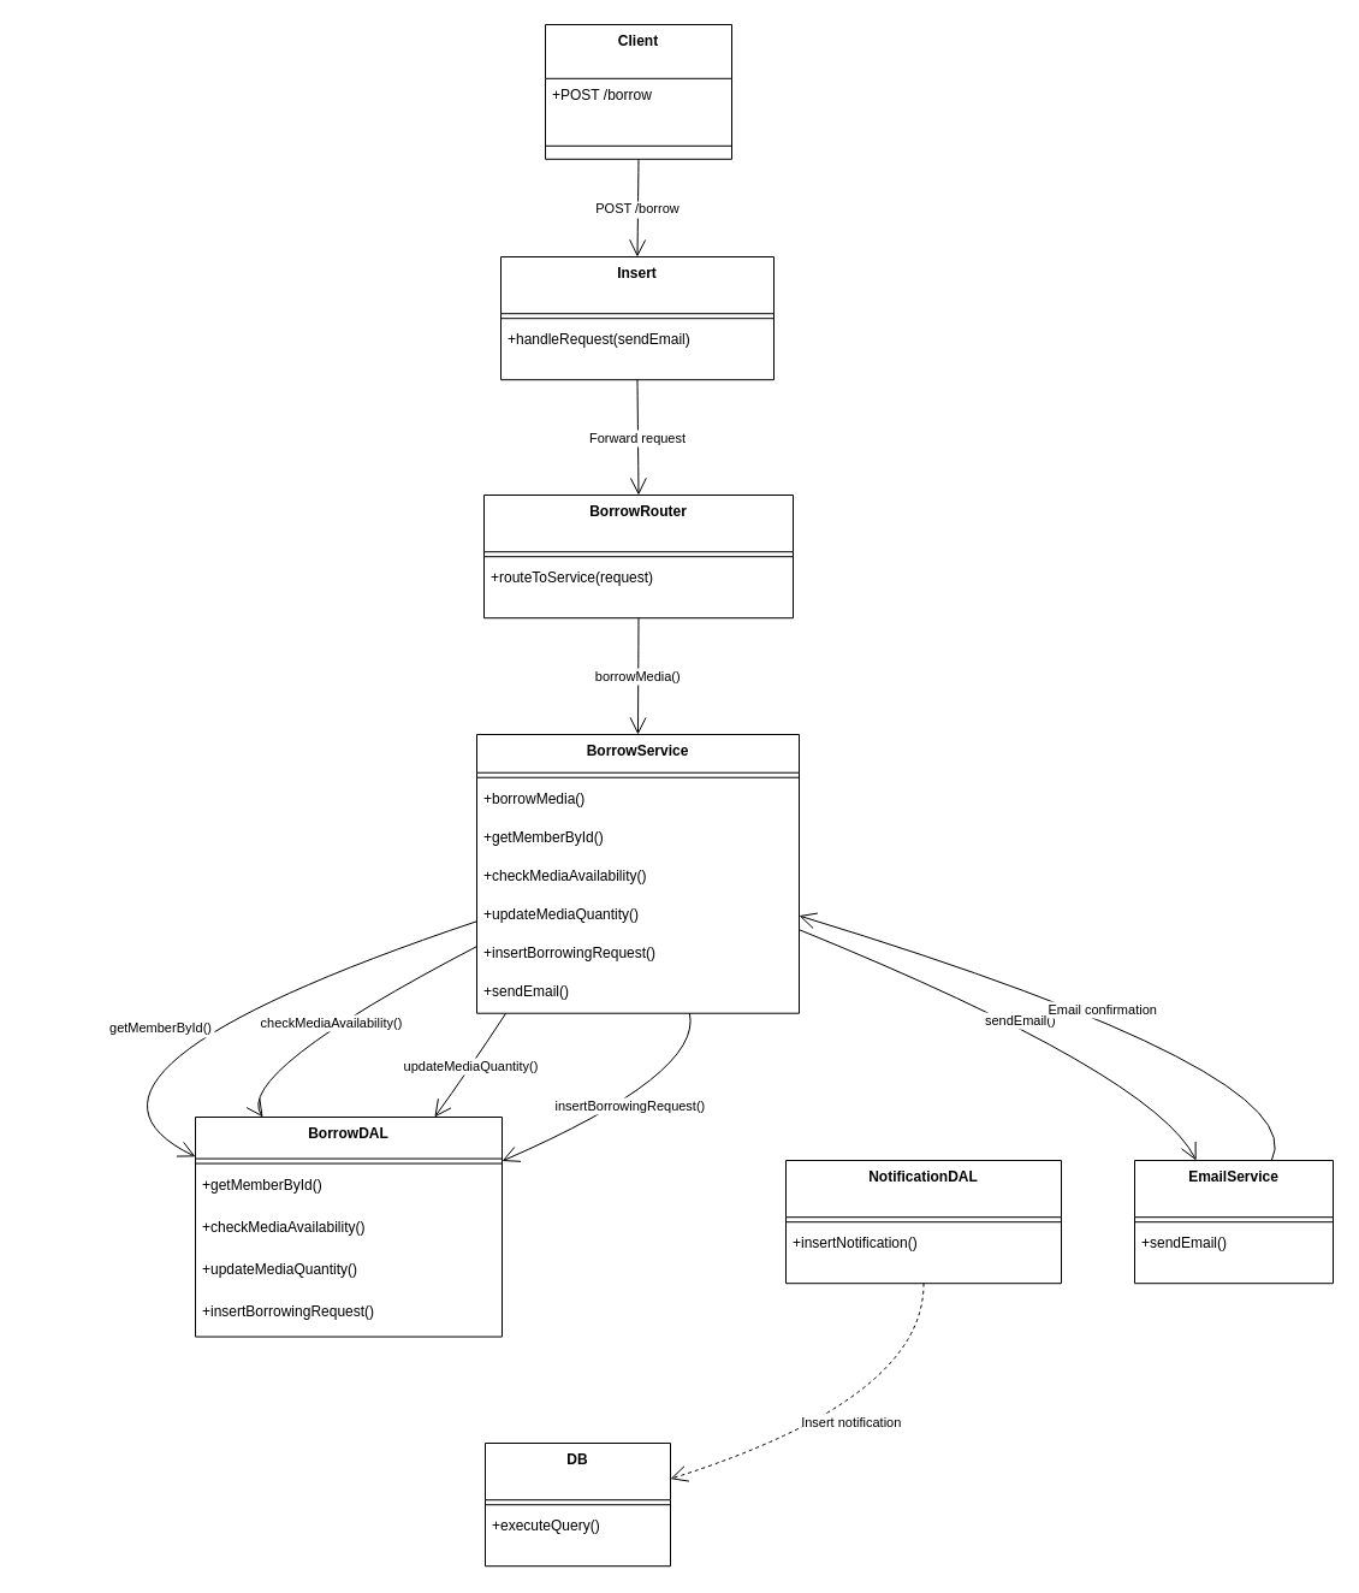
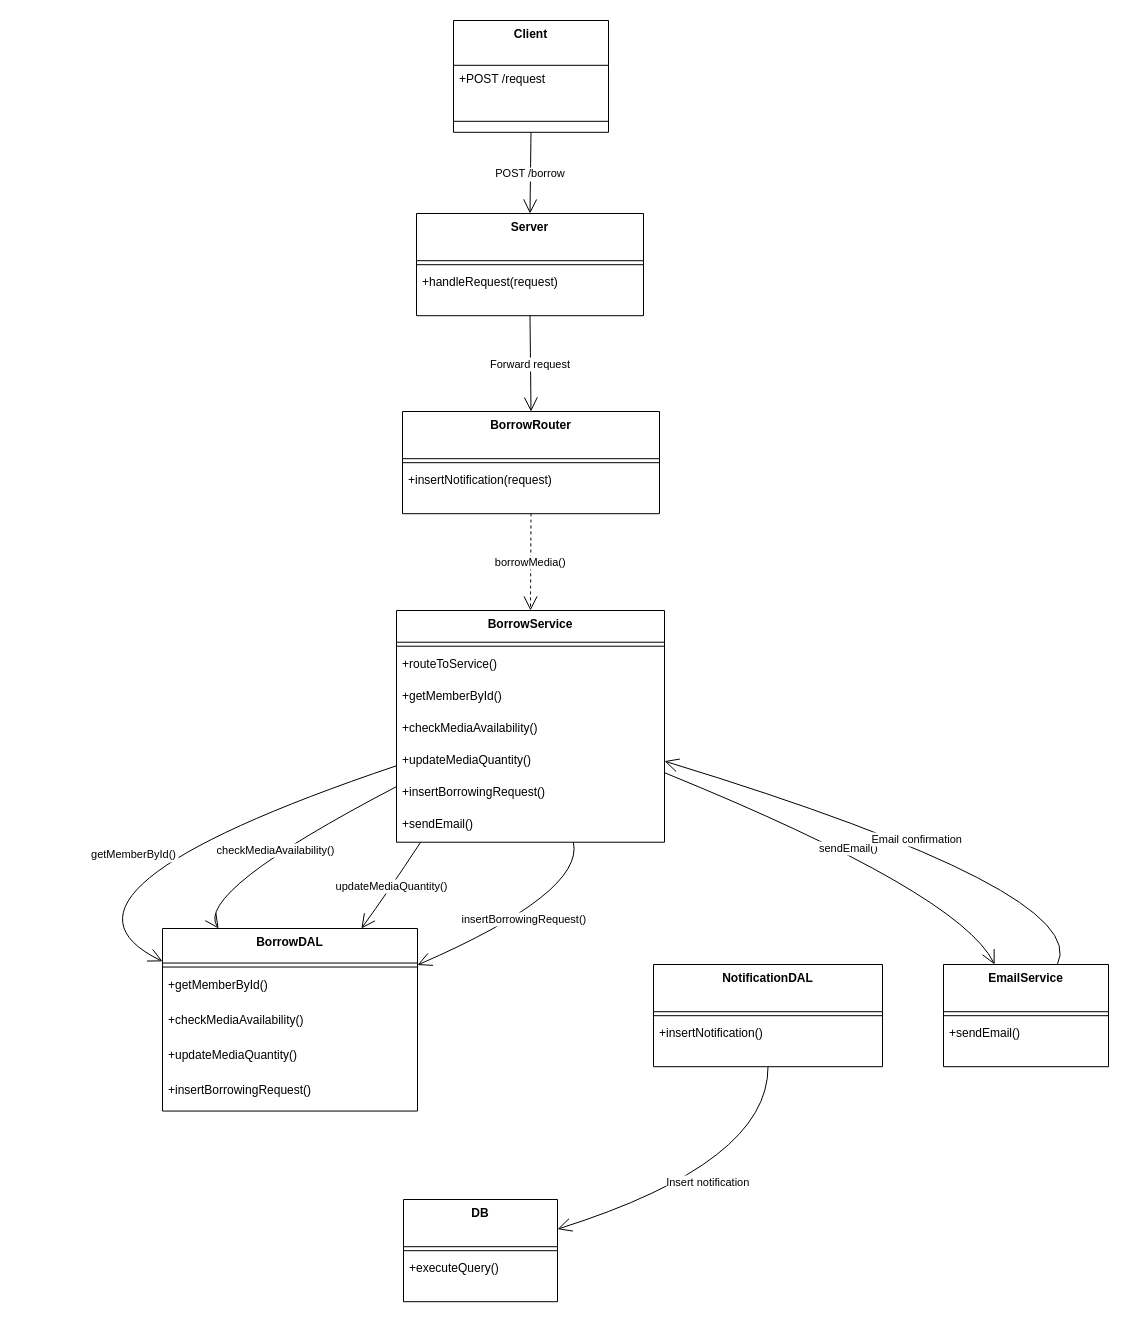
- <mxCell id="3" value="+POST /borrow" style="text;strokeColor=none;fillColor=none;align=left;verticalAlign=top;spacingLeft=4;spacingRight=4;overflow=hidden;rotatable=0;points=[[0,0.5],[1,0.5]];portConstraint=eastwest;" vertex="1" parent="2"><mxGeometry y="44.8" width="155" height="45" as="geometry" /></mxCell>
+ <mxCell id="3" value="+POST /request" style="text;strokeColor=none;fillColor=none;align=left;verticalAlign=top;spacingLeft=4;spacingRight=4;overflow=hidden;rotatable=0;points=[[0,0.5],[1,0.5]];portConstraint=eastwest;" vertex="1" parent="2"><mxGeometry y="44.8" width="155" height="45" as="geometry" /></mxCell>
- <mxCell id="5" value="Insert" style="swimlane;fontStyle=1;align=center;verticalAlign=top;childLayout=stackLayout;horizontal=1;startSize=47.2;horizontalStack=0;resizeParent=1;resizeParentMax=0;resizeLast=0;collapsible=0;marginBottom=0;" vertex="1" parent="1"><mxGeometry x="416" y="213" width="227" height="102.2" as="geometry" /></mxCell>
+ <mxCell id="5" value="Server" style="swimlane;fontStyle=1;align=center;verticalAlign=top;childLayout=stackLayout;horizontal=1;startSize=47.2;horizontalStack=0;resizeParent=1;resizeParentMax=0;resizeLast=0;collapsible=0;marginBottom=0;" vertex="1" parent="1"><mxGeometry x="416" y="213" width="227" height="102.2" as="geometry" /></mxCell>
- <mxCell id="7" value="+handleRequest(sendEmail)" style="text;strokeColor=none;fillColor=none;align=left;verticalAlign=top;spacingLeft=4;spacingRight=4;overflow=hidden;rotatable=0;points=[[0,0.5],[1,0.5]];portConstraint=eastwest;" vertex="1" parent="5"><mxGeometry y="55.2" width="227" height="47" as="geometry" /></mxCell>
+ <mxCell id="7" value="+handleRequest(request)" style="text;strokeColor=none;fillColor=none;align=left;verticalAlign=top;spacingLeft=4;spacingRight=4;overflow=hidden;rotatable=0;points=[[0,0.5],[1,0.5]];portConstraint=eastwest;" vertex="1" parent="5"><mxGeometry y="55.2" width="227" height="47" as="geometry" /></mxCell>
- <mxCell id="10" value="+routeToService(request)" style="text;strokeColor=none;fillColor=none;align=left;verticalAlign=top;spacingLeft=4;spacingRight=4;overflow=hidden;rotatable=0;points=[[0,0.5],[1,0.5]];portConstraint=eastwest;" vertex="1" parent="8"><mxGeometry y="55.2" width="257" height="47" as="geometry" /></mxCell>
+ <mxCell id="10" value="+insertNotification(request)" style="text;strokeColor=none;fillColor=none;align=left;verticalAlign=top;spacingLeft=4;spacingRight=4;overflow=hidden;rotatable=0;points=[[0,0.5],[1,0.5]];portConstraint=eastwest;" vertex="1" parent="8"><mxGeometry y="55.2" width="257" height="47" as="geometry" /></mxCell>
- <mxCell id="36" value="borrowMedia()" style="curved=1;startArrow=none;endArrow=open;endSize=12;exitX=0.5;exitY=1;entryX=0.5;entryY=0;rounded=0;" edge="1" parent="1" source="8" target="11"><mxGeometry relative="1" as="geometry"><Array as="points" /></mxGeometry></mxCell>
+ <mxCell id="36" value="borrowMedia()" style="curved=1;startArrow=none;endArrow=open;endSize=12;exitX=0.5;exitY=1;entryX=0.5;entryY=0;rounded=0;dashed=1;" edge="1" parent="1" source="8" target="11"><mxGeometry relative="1" as="geometry"><Array as="points" /></mxGeometry></mxCell>
- <mxCell id="13" value="+borrowMedia()" style="text;strokeColor=none;fillColor=none;align=left;verticalAlign=top;spacingLeft=4;spacingRight=4;overflow=hidden;rotatable=0;points=[[0,0.5],[1,0.5]];portConstraint=eastwest;" vertex="1" parent="11"><mxGeometry y="39.733" width="268" height="32" as="geometry" /></mxCell>
+ <mxCell id="13" value="+routeToService()" style="text;strokeColor=none;fillColor=none;align=left;verticalAlign=top;spacingLeft=4;spacingRight=4;overflow=hidden;rotatable=0;points=[[0,0.5],[1,0.5]];portConstraint=eastwest;" vertex="1" parent="11"><mxGeometry y="39.733" width="268" height="32" as="geometry" /></mxCell>
- <mxCell id="42" value="Insert notification" style="curved=1;startArrow=none;endArrow=open;endSize=12;exitX=0.5;exitY=1;entryX=1;entryY=0.29;rounded=0;dashed=1;" edge="1" parent="1" source="25" target="31"><mxGeometry relative="1" as="geometry"><Array as="points"><mxPoint x="768" y="1162" /></Array></mxGeometry></mxCell>
+ <mxCell id="42" value="Insert notification" style="curved=1;startArrow=none;endArrow=open;endSize=12;exitX=0.5;exitY=1;entryX=1;entryY=0.29;rounded=0;" edge="1" parent="1" source="25" target="31"><mxGeometry relative="1" as="geometry"><Array as="points"><mxPoint x="768" y="1162" /></Array></mxGeometry></mxCell>
